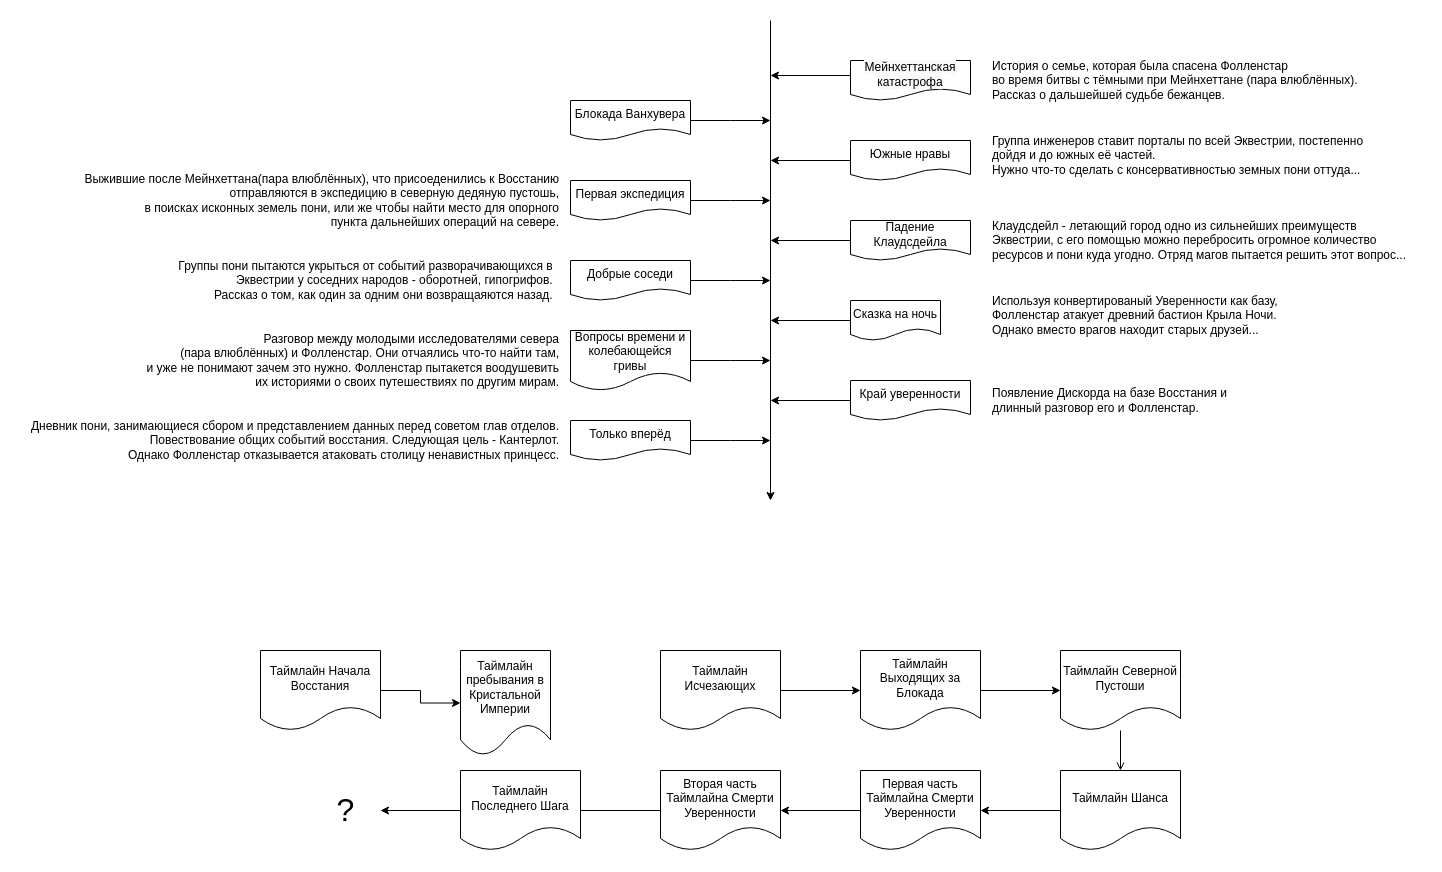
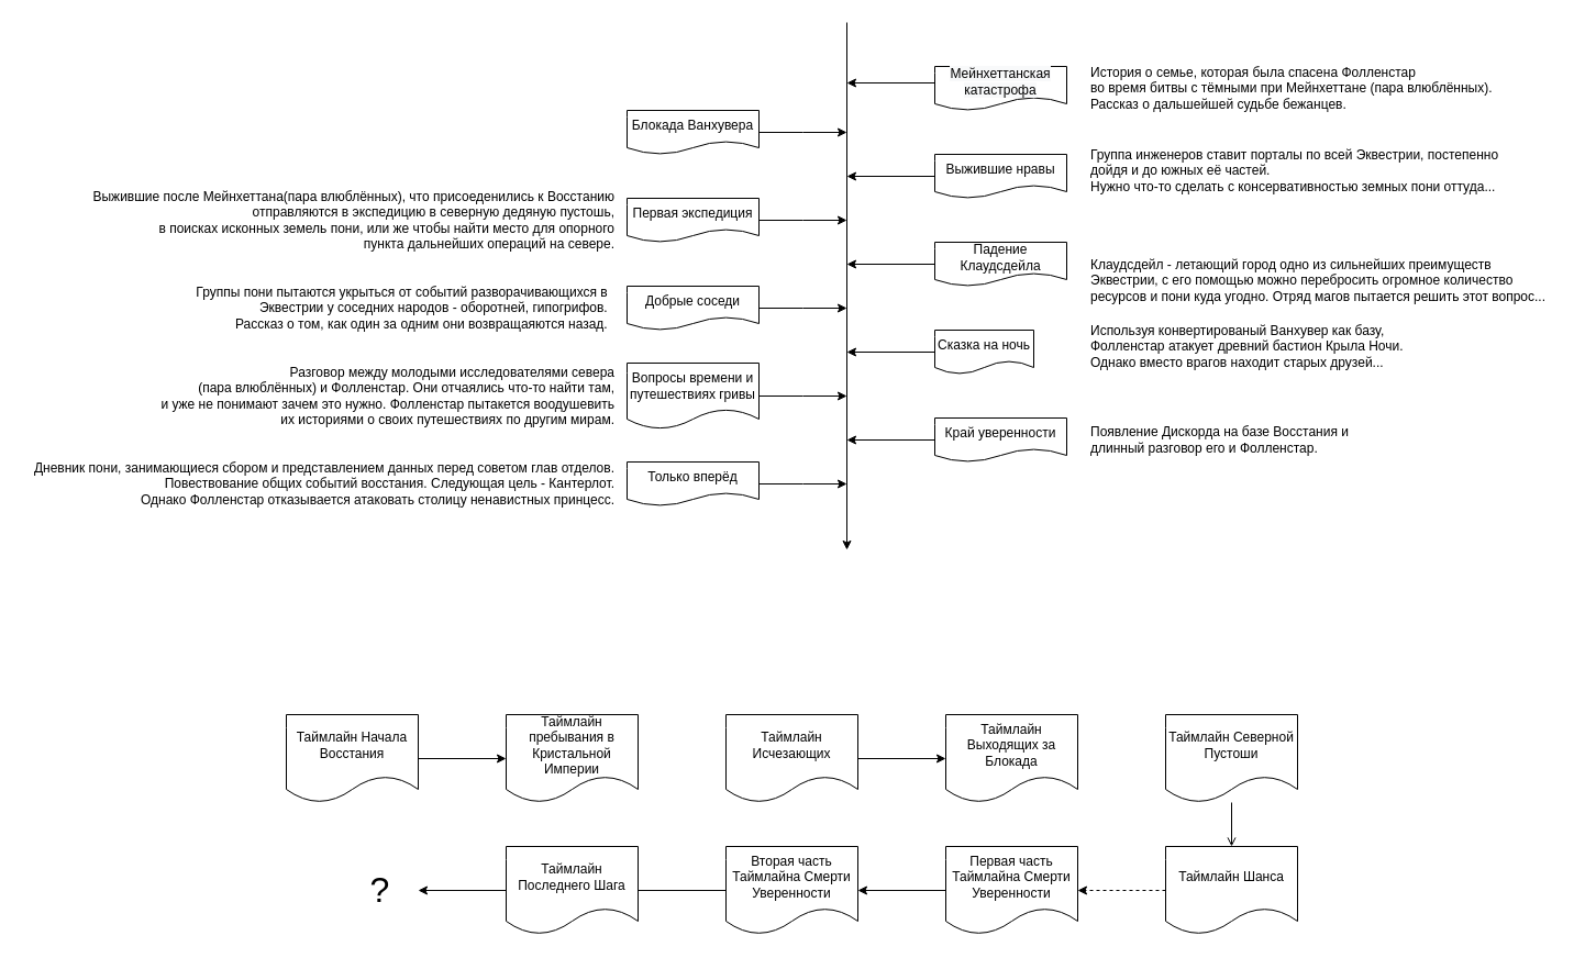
- <mxCell id="8" value="Южные нравы" style="shape=document;whiteSpace=wrap;html=1;boundedLbl=1;" parent="1" vertex="1"><mxGeometry x="850" y="140" width="120" height="40" as="geometry" /></mxCell>
+ <mxCell id="8" value="Выжившие нравы" style="shape=document;whiteSpace=wrap;html=1;boundedLbl=1;" parent="1" vertex="1"><mxGeometry x="850" y="140" width="120" height="40" as="geometry" /></mxCell>
- <mxCell id="22" value="Клаудсдейл - летающий город одно из сильнейших преимуществ &lt;br&gt;Эквестрии, с его&amp;nbsp;помощью можно перебросить огромное количество &lt;br&gt;ресурсов и пони куда угодно.&amp;nbsp;Отряд магов пытается решить этот вопрос..." style="text;html=1;align=left;verticalAlign=middle;resizable=0;points=[];autosize=1;strokeColor=none;fillColor=none;" parent="1" vertex="1"><mxGeometry x="990" y="215" width="430" height="50" as="geometry" /></mxCell>
+ <mxCell id="22" value="Клаудсдейл - летающий город одно из сильнейших преимуществ &lt;br&gt;Эквестрии, с его&amp;nbsp;помощью можно перебросить огромное количество &lt;br&gt;ресурсов и пони куда угодно.&amp;nbsp;Отряд магов пытается решить этот вопрос..." style="text;html=1;align=left;verticalAlign=middle;resizable=0;points=[];autosize=1;strokeColor=none;fillColor=none;" parent="1" vertex="1"><mxGeometry x="990" y="230" width="430" height="50" as="geometry" /></mxCell>
- <mxCell id="24" value="Используя конвертированый Уверенности как базу, &lt;br&gt;Фолленстар атакует древний бастион Крыла Ночи. &lt;br&gt;Однако вместо врагов находит старых друзей..." style="text;html=1;align=left;verticalAlign=middle;resizable=0;points=[];autosize=1;strokeColor=none;fillColor=none;" parent="1" vertex="1"><mxGeometry x="990" y="290" width="300" height="50" as="geometry" /></mxCell>
+ <mxCell id="24" value="Используя конвертированый Ванхувер как базу, &lt;br&gt;Фолленстар атакует древний бастион Крыла Ночи. &lt;br&gt;Однако вместо врагов находит старых друзей..." style="text;html=1;align=left;verticalAlign=middle;resizable=0;points=[];autosize=1;strokeColor=none;fillColor=none;" parent="1" vertex="1"><mxGeometry x="990" y="290" width="300" height="50" as="geometry" /></mxCell>
- <mxCell id="18" value="Вопросы времени и колебающейся гривы" style="shape=document;whiteSpace=wrap;html=1;boundedLbl=1;" parent="1" vertex="1"><mxGeometry x="570" y="330" width="120" height="60" as="geometry" /></mxCell>
+ <mxCell id="18" value="Вопросы времени и путешествиях гривы" style="shape=document;whiteSpace=wrap;html=1;boundedLbl=1;" parent="1" vertex="1"><mxGeometry x="570" y="330" width="120" height="60" as="geometry" /></mxCell>
- <mxCell id="37" value="" style="edgeStyle=orthogonalEdgeStyle;rounded=0;orthogonalLoop=1;jettySize=auto;html=1;" parent="1" source="38" target="40" edge="1"><mxGeometry relative="1" as="geometry" /></mxCell>
- <mxCell id="34" value="Таймлайн пребывания в Кристальной Империи" style="shape=document;whiteSpace=wrap;html=1;boundedLbl=1;" parent="1" vertex="1"><mxGeometry x="460" y="650" width="90" height="105" as="geometry" /></mxCell>
+ <mxCell id="34" value="Таймлайн пребывания в Кристальной Империи" style="shape=document;whiteSpace=wrap;html=1;boundedLbl=1;" parent="1" vertex="1"><mxGeometry x="460" y="650" width="120" height="80" as="geometry" /></mxCell>
- <mxCell id="41" style="edgeStyle=orthogonalEdgeStyle;rounded=0;orthogonalLoop=1;jettySize=auto;html=1;" edge="1" parent="1" source="42" target="44"><mxGeometry relative="1" as="geometry" /></mxCell>
+ <mxCell id="41" style="edgeStyle=orthogonalEdgeStyle;rounded=0;orthogonalLoop=1;jettySize=auto;html=1;dashed=1;" edge="1" parent="1" source="42" target="44"><mxGeometry relative="1" as="geometry" /></mxCell>
